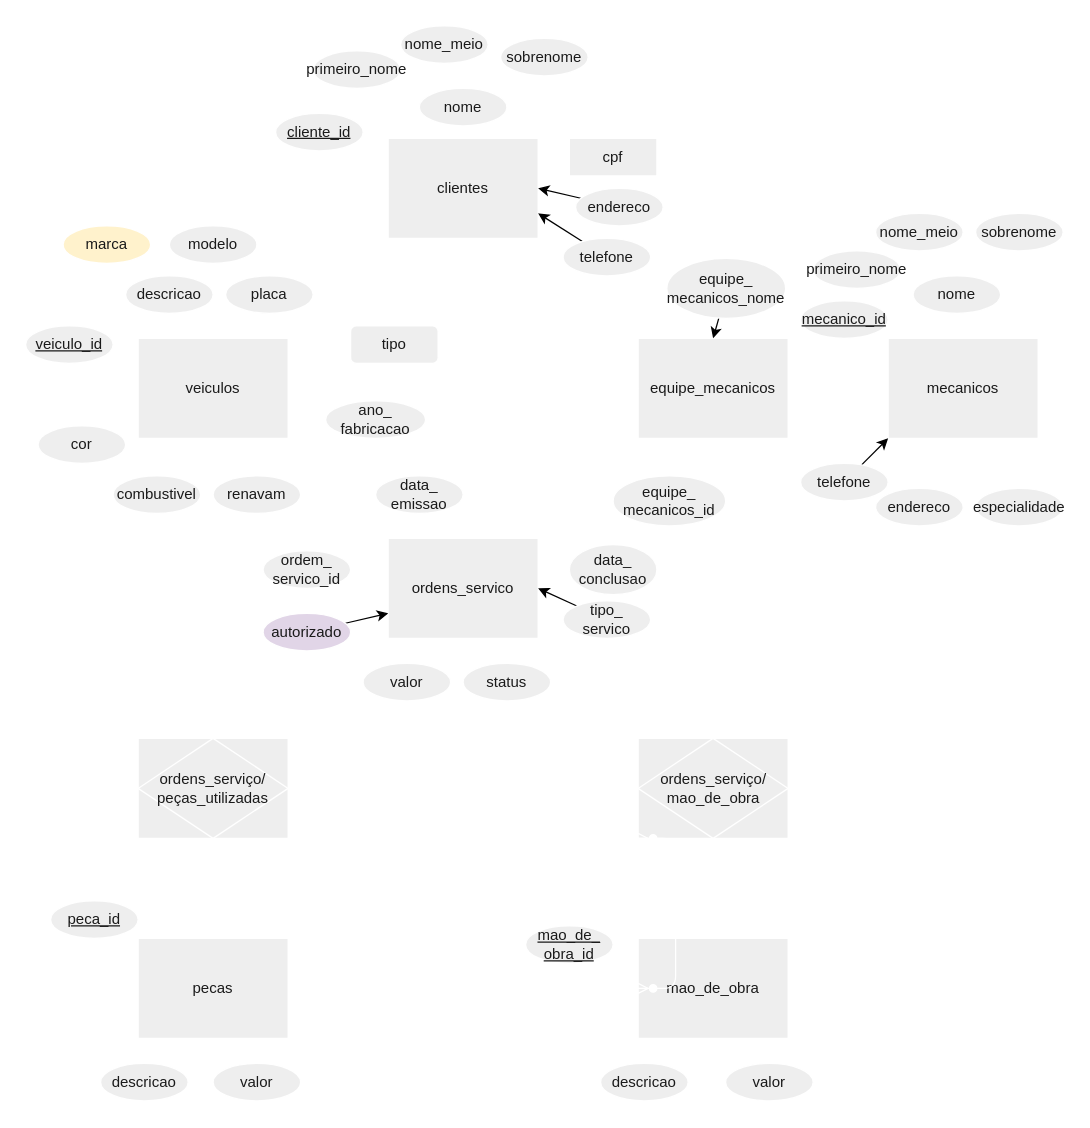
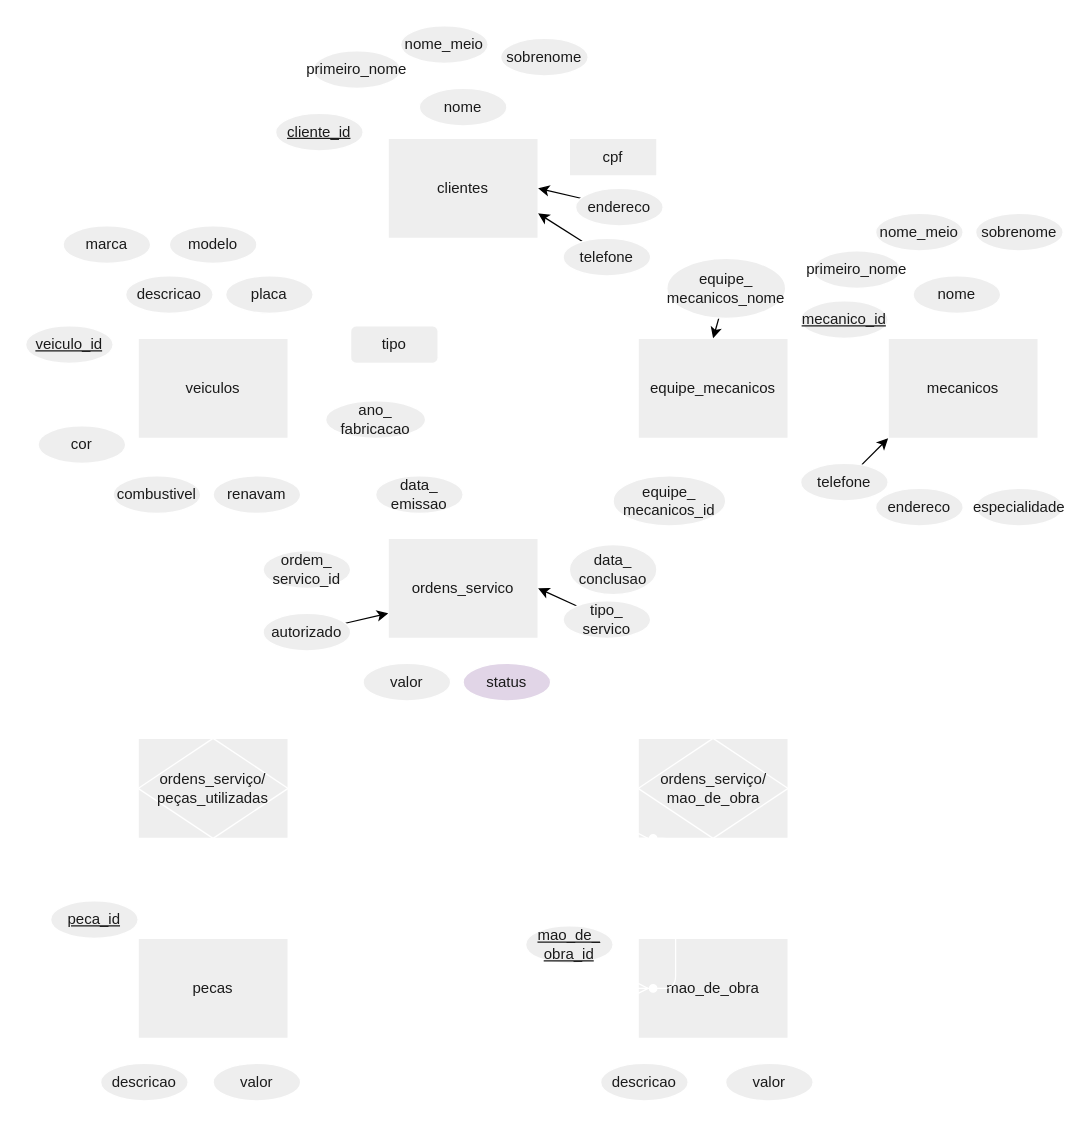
- <mxCell id="60" value="marca" style="ellipse;whiteSpace=wrap;html=1;align=center;labelBackgroundColor=none;fillColor=#fff2cc;strokeColor=#FFFFFF;fontColor=#1A1A1A;" parent="1" vertex="1"><mxGeometry x="50" y="180" width="70" height="30" as="geometry" /></mxCell>
+ <mxCell id="60" value="marca" style="ellipse;whiteSpace=wrap;html=1;align=center;labelBackgroundColor=none;fillColor=#EEEEEE;strokeColor=#FFFFFF;fontColor=#1A1A1A;" parent="1" vertex="1"><mxGeometry x="50" y="180" width="70" height="30" as="geometry" /></mxCell>
- <mxCell id="98" value="autorizado" style="ellipse;whiteSpace=wrap;html=1;align=center;labelBackgroundColor=none;fillColor=#e1d5e7;strokeColor=#FFFFFF;fontColor=#1A1A1A;" parent="1" vertex="1"><mxGeometry x="210" y="490" width="70" height="30" as="geometry" /></mxCell>
+ <mxCell id="98" value="autorizado" style="ellipse;whiteSpace=wrap;html=1;align=center;labelBackgroundColor=none;fillColor=#EEEEEE;strokeColor=#FFFFFF;fontColor=#1A1A1A;" parent="1" vertex="1"><mxGeometry x="210" y="490" width="70" height="30" as="geometry" /></mxCell>
- <mxCell id="44" value="status" style="ellipse;whiteSpace=wrap;html=1;align=center;labelBackgroundColor=none;labelBorderColor=none;fillColor=#EEEEEE;strokeColor=#FFFFFF;fontColor=#1A1A1A;" parent="1" vertex="1"><mxGeometry x="370" y="530" width="70" height="30" as="geometry" /></mxCell>
+ <mxCell id="44" value="status" style="ellipse;whiteSpace=wrap;html=1;align=center;labelBackgroundColor=none;labelBorderColor=none;fillColor=#e1d5e7;strokeColor=#FFFFFF;fontColor=#1A1A1A;" parent="1" vertex="1"><mxGeometry x="370" y="530" width="70" height="30" as="geometry" /></mxCell>
